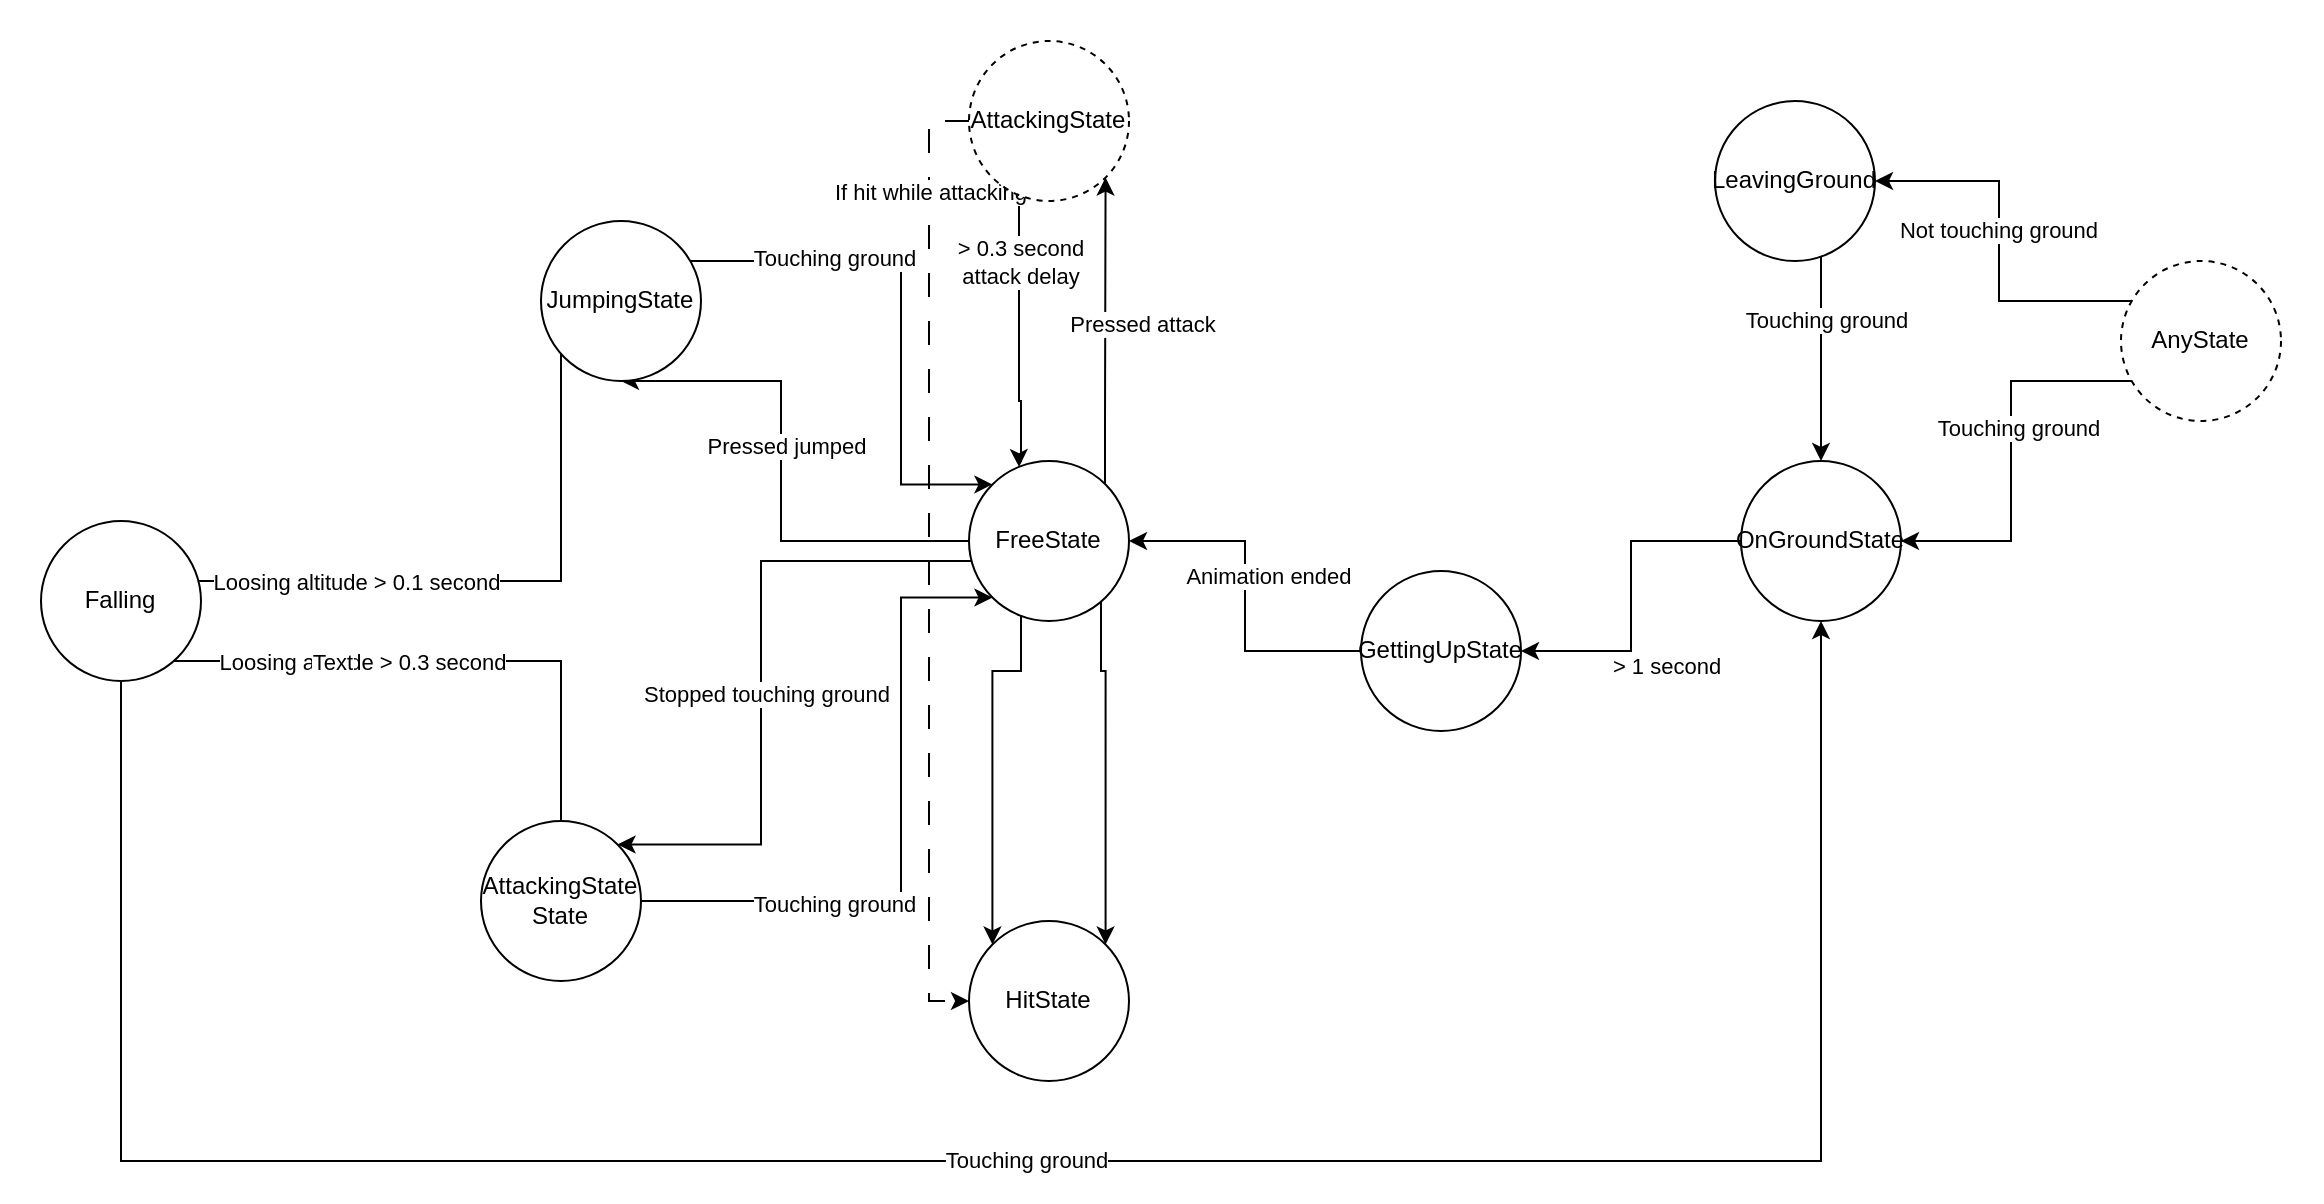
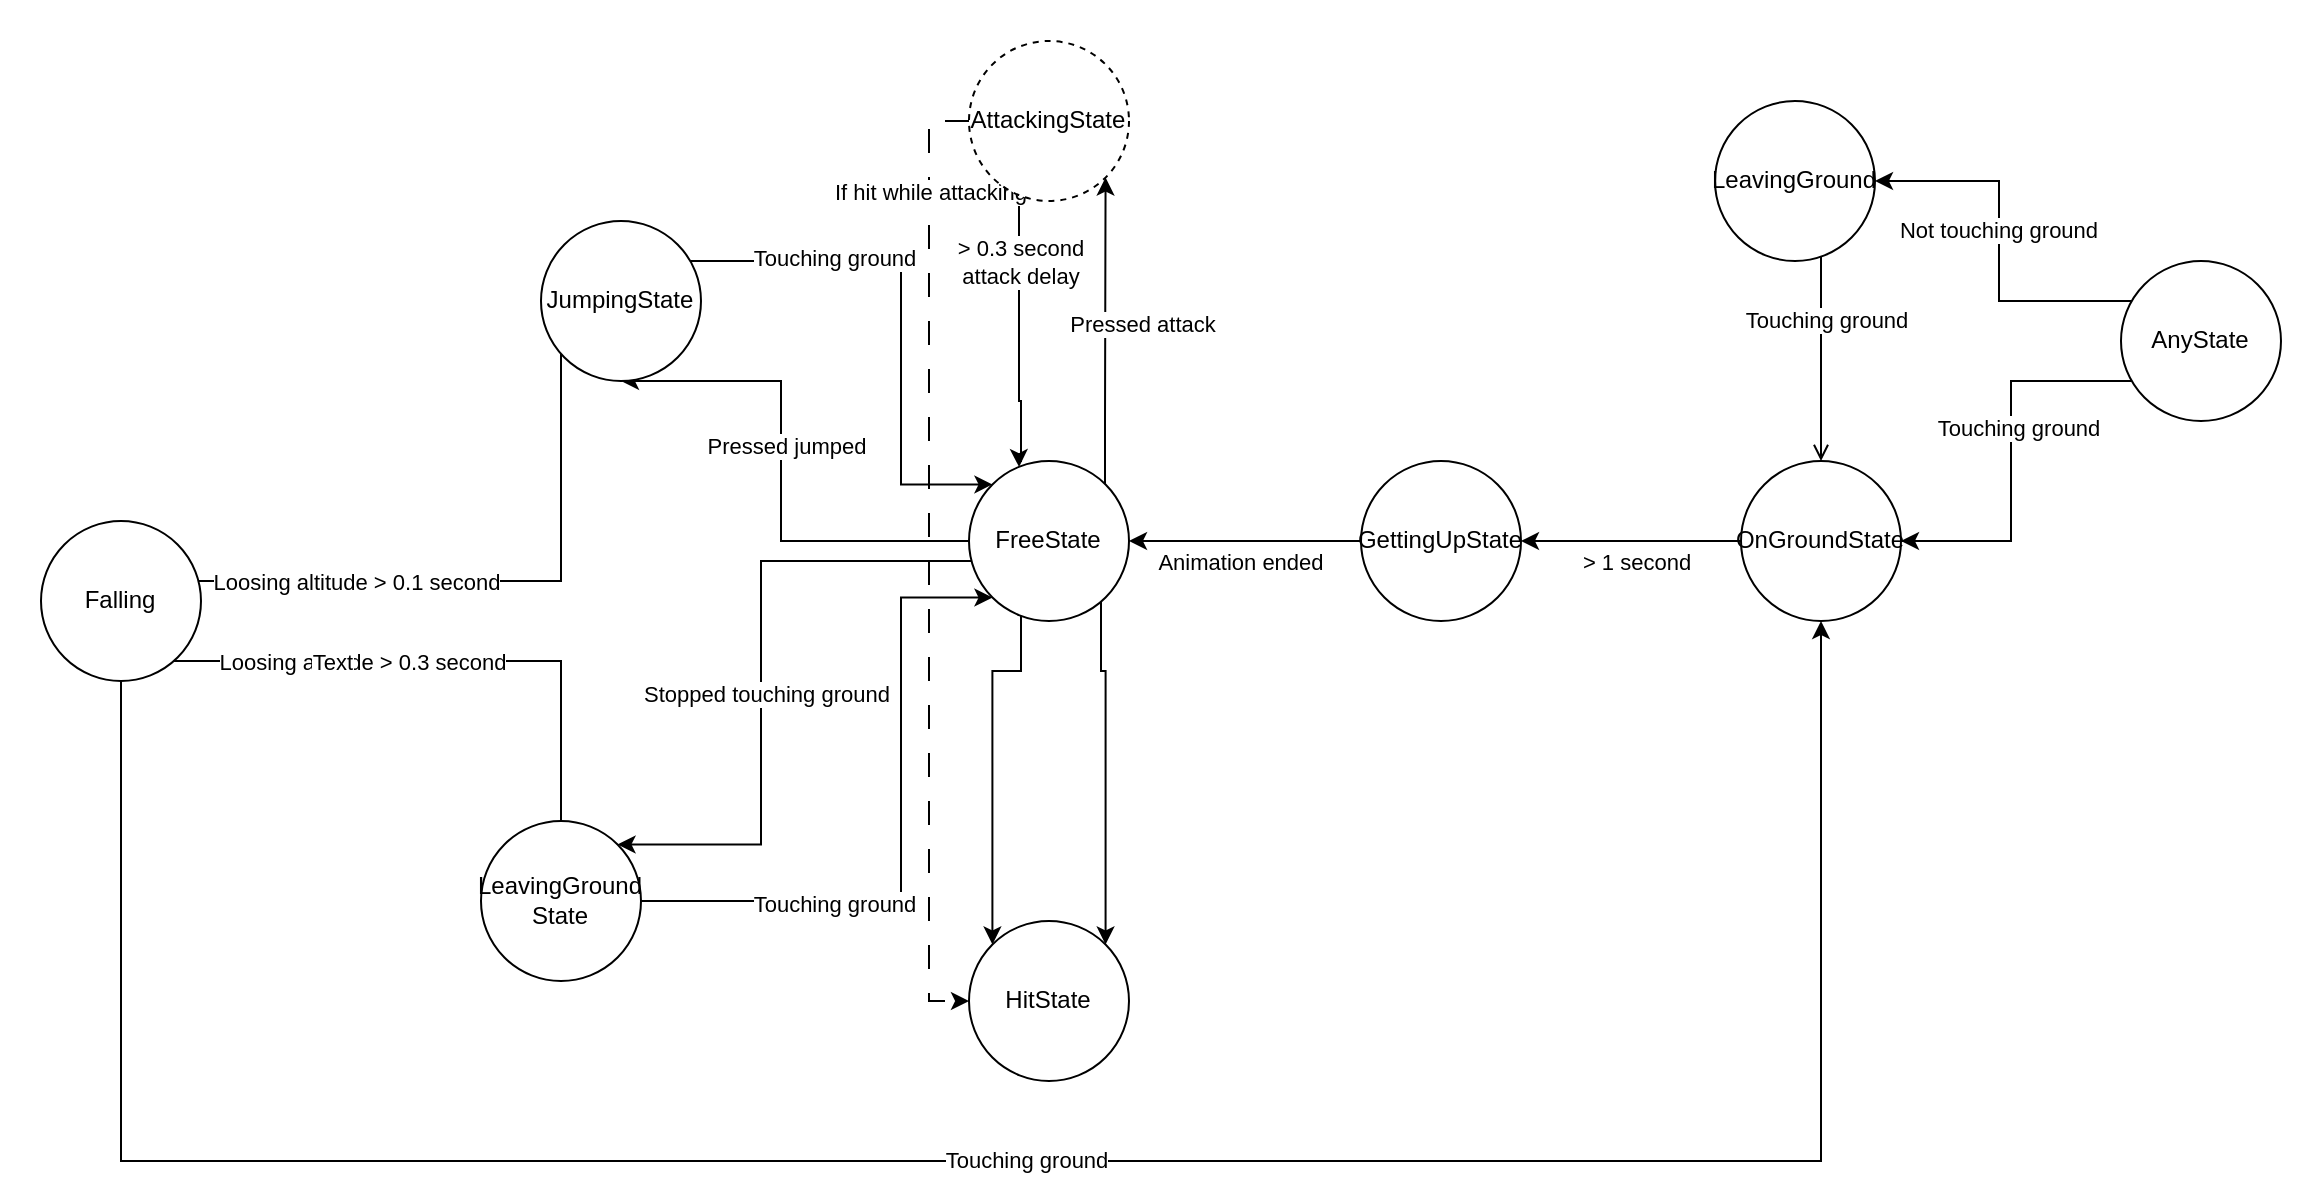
- <mxCell id="44" value="AnyState" style="ellipse;whiteSpace=wrap;html=1;aspect=fixed;dashed=1;" vertex="1" parent="1"><mxGeometry x="1060" y="130" width="80" height="80" as="geometry" /></mxCell>
+ <mxCell id="44" value="AnyState" style="ellipse;whiteSpace=wrap;html=1;aspect=fixed;" vertex="1" parent="1"><mxGeometry x="1060" y="130" width="80" height="80" as="geometry" /></mxCell>
- <mxCell id="31" style="edgeStyle=orthogonalEdgeStyle;rounded=0;orthogonalLoop=1;jettySize=auto;html=1;entryX=0.5;entryY=0;entryDx=0;entryDy=0;" edge="1" parent="1" source="33" target="39"><mxGeometry relative="1" as="geometry"><Array as="points"><mxPoint x="910" y="150" /><mxPoint x="910" y="150" /></Array></mxGeometry></mxCell>
+ <mxCell id="31" style="edgeStyle=orthogonalEdgeStyle;rounded=0;orthogonalLoop=1;jettySize=auto;html=1;entryX=0.5;entryY=0;entryDx=0;entryDy=0;endArrow=open;" edge="1" parent="1" source="33" target="39"><mxGeometry relative="1" as="geometry"><Array as="points"><mxPoint x="910" y="150" /><mxPoint x="910" y="150" /></Array></mxGeometry></mxCell>
- <mxCell id="36" value="GettingUpState" style="ellipse;whiteSpace=wrap;html=1;aspect=fixed;" vertex="1" parent="1"><mxGeometry x="680" y="285" width="80" height="80" as="geometry" /></mxCell>
+ <mxCell id="36" value="GettingUpState" style="ellipse;whiteSpace=wrap;html=1;aspect=fixed;" vertex="1" parent="1"><mxGeometry x="680" y="230" width="80" height="80" as="geometry" /></mxCell>
- <mxCell id="27" value="&lt;div&gt;AttackingState&lt;/div&gt;&lt;div&gt;State&lt;/div&gt;" style="ellipse;whiteSpace=wrap;html=1;aspect=fixed;" vertex="1" parent="1"><mxGeometry x="240" y="410" width="80" height="80" as="geometry" /></mxCell>
+ <mxCell id="27" value="&lt;div&gt;LeavingGround&lt;/div&gt;&lt;div&gt;State&lt;/div&gt;" style="ellipse;whiteSpace=wrap;html=1;aspect=fixed;" vertex="1" parent="1"><mxGeometry x="240" y="410" width="80" height="80" as="geometry" /></mxCell>
